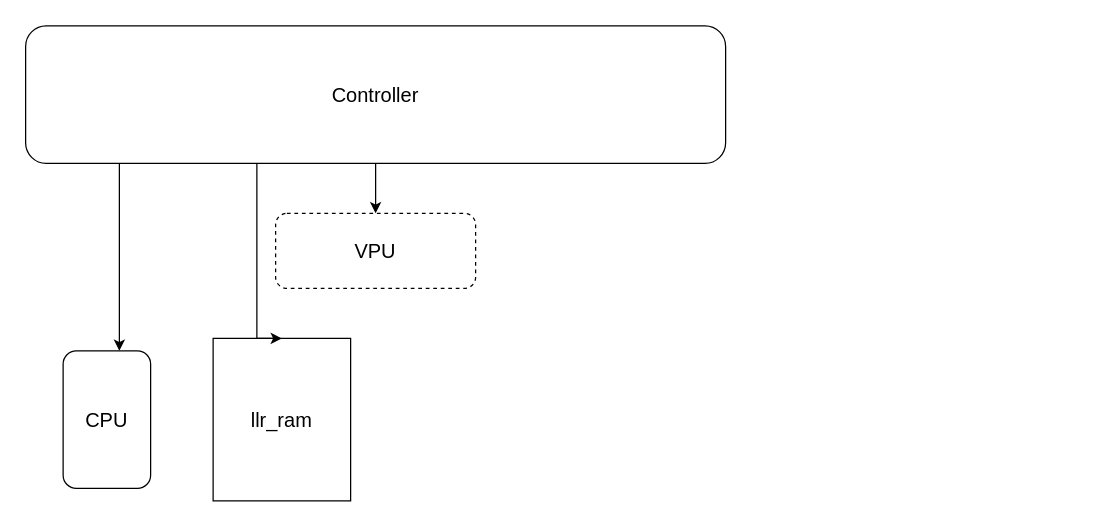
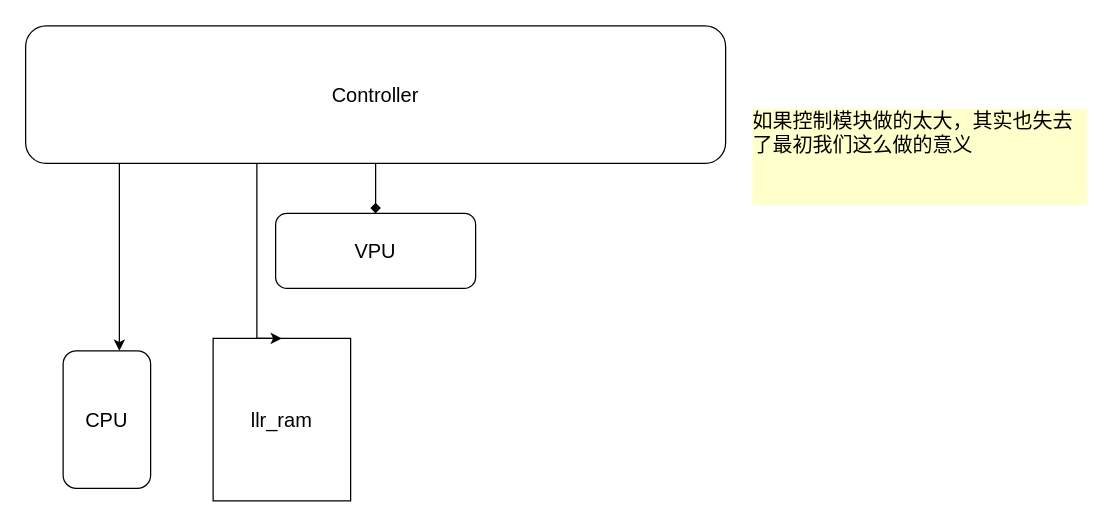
+ <mxCell id="9" value="如果控制模块做的太大，其实也失去了最初我们这么做的意义&lt;br&gt;&lt;br&gt;&lt;br&gt;" style="text;html=1;strokeColor=none;fillColor=none;align=left;verticalAlign=middle;whiteSpace=wrap;rounded=0;labelBackgroundColor=#FFFFCC;fontSize=16;" vertex="1" parent="1"><mxGeometry x="600" y="30" width="270" height="190" as="geometry" /></mxCell>
- <mxCell id="5" style="edgeStyle=orthogonalEdgeStyle;rounded=0;orthogonalLoop=1;jettySize=auto;html=1;exitX=0.5;exitY=1;exitDx=0;exitDy=0;entryX=0.5;entryY=0;entryDx=0;entryDy=0;fontSize=16;" edge="1" parent="1" source="8" target="3"><mxGeometry relative="1" as="geometry" /></mxCell>
+ <mxCell id="5" style="edgeStyle=orthogonalEdgeStyle;rounded=0;orthogonalLoop=1;jettySize=auto;html=1;exitX=0.5;exitY=1;exitDx=0;exitDy=0;entryX=0.5;entryY=0;entryDx=0;entryDy=0;fontSize=16;endArrow=diamond;" edge="1" parent="1" source="8" target="3"><mxGeometry relative="1" as="geometry" /></mxCell>
- <mxCell id="3" value="&lt;font style=&quot;font-size: 16px&quot;&gt;VPU&lt;/font&gt;" style="rounded=1;whiteSpace=wrap;html=1;dashed=1;" vertex="1" parent="1"><mxGeometry x="220" y="170" width="160" height="60" as="geometry" /></mxCell>
+ <mxCell id="3" value="&lt;font style=&quot;font-size: 16px&quot;&gt;VPU&lt;/font&gt;" style="rounded=1;whiteSpace=wrap;html=1;" vertex="1" parent="1"><mxGeometry x="220" y="170" width="160" height="60" as="geometry" /></mxCell>
